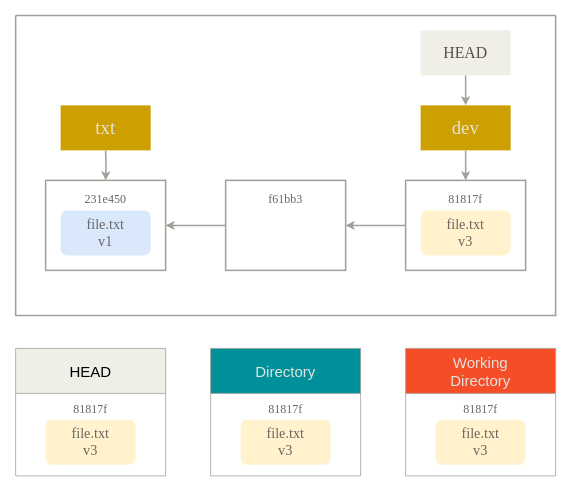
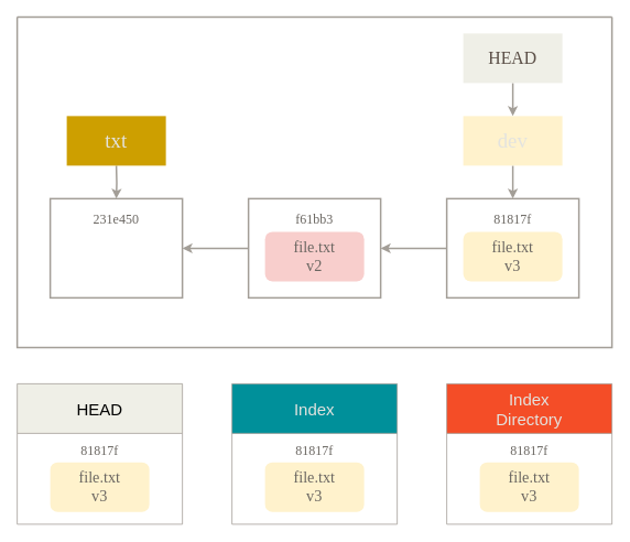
- <mxCell id="14" value="&lt;font face=&quot;Tahoma&quot; color=&quot;#e3e3df&quot; style=&quot;font-size: 25px;&quot;&gt;dev&lt;/font&gt;" style="rounded=0;whiteSpace=wrap;html=1;strokeColor=none;fillColor=#CD9F00;strokeWidth=2;" vertex="1" parent="1"><mxGeometry x="560" y="140" width="120" height="60" as="geometry" /></mxCell>
+ <mxCell id="14" value="&lt;font face=&quot;Tahoma&quot; color=&quot;#e3e3df&quot; style=&quot;font-size: 25px;&quot;&gt;dev&lt;/font&gt;" style="rounded=0;whiteSpace=wrap;html=1;strokeColor=none;fillColor=#fff2cc;strokeWidth=2;" vertex="1" parent="1"><mxGeometry x="560" y="140" width="120" height="60" as="geometry" /></mxCell>
- <mxCell id="3" value="&lt;font style=&quot;font-size: 19px;&quot;&gt;&lt;font color=&quot;#6a6661&quot; face=&quot;Tahoma&quot;&gt;file.txt&lt;br&gt;v1&lt;/font&gt;&lt;br&gt;&lt;/font&gt;" style="rounded=1;whiteSpace=wrap;html=1;fillColor=#dae8fc;strokeColor=none;" vertex="1" parent="1"><mxGeometry x="80" y="280" width="120" height="60" as="geometry" /></mxCell>
+ <mxCell id="7" value="&lt;font style=&quot;font-size: 19px;&quot;&gt;&lt;font color=&quot;#6a6661&quot; face=&quot;Tahoma&quot;&gt;file.txt&lt;br&gt;v2&lt;/font&gt;&lt;br&gt;&lt;/font&gt;" style="rounded=1;whiteSpace=wrap;html=1;fillColor=#f8cecc;strokeColor=none;" vertex="1" parent="1"><mxGeometry x="320" y="280" width="120" height="60" as="geometry" /></mxCell>
- <mxCell id="23" value="&lt;span style=&quot;font-weight: normal;&quot;&gt;&lt;font color=&quot;#e3e3df&quot; style=&quot;font-size: 20px;&quot;&gt;Directory&lt;/font&gt;&lt;/span&gt;" style="swimlane;whiteSpace=wrap;html=1;startSize=60;strokeColor=#a09b94;fillColor=#00909a;" vertex="1" parent="1"><mxGeometry x="280" y="464" width="200" height="170" as="geometry" /></mxCell>
+ <mxCell id="23" value="&lt;span style=&quot;font-weight: normal;&quot;&gt;&lt;font color=&quot;#e3e3df&quot; style=&quot;font-size: 20px;&quot;&gt;Index&lt;/font&gt;&lt;/span&gt;" style="swimlane;whiteSpace=wrap;html=1;startSize=60;strokeColor=#a09b94;fillColor=#00909a;" vertex="1" parent="1"><mxGeometry x="280" y="464" width="200" height="170" as="geometry" /></mxCell>
- <mxCell id="26" value="&lt;span style=&quot;font-weight: normal;&quot;&gt;&lt;font style=&quot;font-size: 20px;&quot;&gt;&lt;font color=&quot;#e3e3df&quot;&gt;Working&lt;br&gt;Directory&lt;/font&gt;&lt;br&gt;&lt;/font&gt;&lt;/span&gt;" style="swimlane;whiteSpace=wrap;html=1;startSize=60;strokeColor=#a09b94;fillColor=#f44d27;" vertex="1" parent="1"><mxGeometry x="540" y="464" width="200" height="170" as="geometry" /></mxCell>
+ <mxCell id="26" value="&lt;span style=&quot;font-weight: normal;&quot;&gt;&lt;font style=&quot;font-size: 20px;&quot;&gt;&lt;font color=&quot;#e3e3df&quot;&gt;Index&lt;br&gt;Directory&lt;/font&gt;&lt;br&gt;&lt;/font&gt;&lt;/span&gt;" style="swimlane;whiteSpace=wrap;html=1;startSize=60;strokeColor=#a09b94;fillColor=#f44d27;" vertex="1" parent="1"><mxGeometry x="540" y="464" width="200" height="170" as="geometry" /></mxCell>
